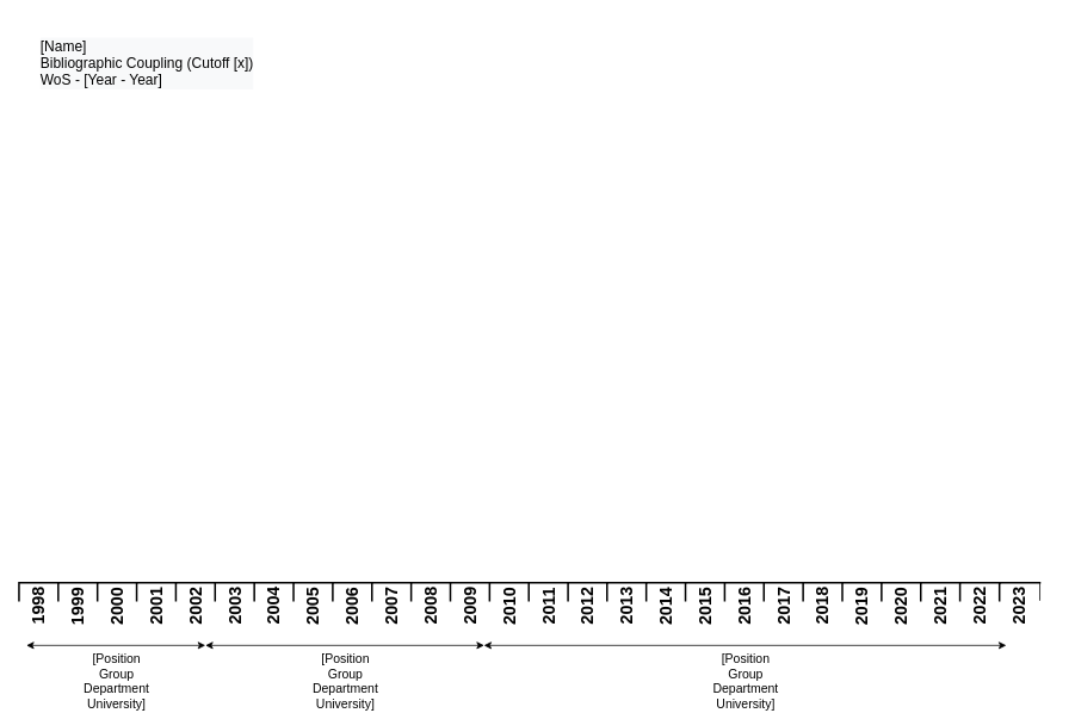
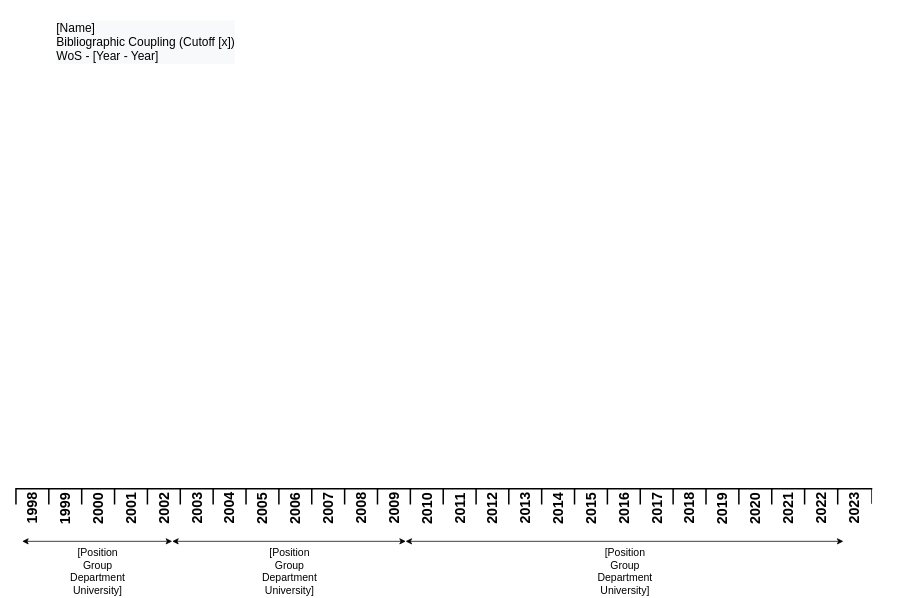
- <mxCell id="3" value="&lt;div style=&quot;color: rgb(0 , 0 , 0) ; font-family: &amp;quot;helvetica&amp;quot; ; font-style: normal ; font-weight: 400 ; letter-spacing: normal ; text-indent: 0px ; text-transform: none ; word-spacing: 0px ; background-color: rgb(248 , 249 , 250) ; text-align: left&quot;&gt;&lt;div style=&quot;border-color: var(--border-color);&quot;&gt;&lt;font style=&quot;font-size: 16px;&quot;&gt;[Name]&lt;/font&gt;&lt;/div&gt;&lt;span style=&quot;border-color: var(--border-color); text-align: center; font-size: 16px;&quot;&gt;&lt;div style=&quot;border-color: var(--border-color); text-align: left;&quot;&gt;&lt;span style=&quot;border-color: var(--border-color);&quot;&gt;Bibliographic Coupling (Cutoff [x])&lt;/span&gt;&lt;/div&gt;&lt;/span&gt;&lt;span style=&quot;border-color: var(--border-color); text-align: center; font-size: 16px;&quot;&gt;&lt;div style=&quot;border-color: var(--border-color); text-align: left;&quot;&gt;&lt;span style=&quot;border-color: var(--border-color);&quot;&gt;WoS - [Year - Year]&lt;/span&gt;&lt;/div&gt;&lt;/span&gt;&lt;/div&gt;" style="text;whiteSpace=wrap;html=1;" parent="2" vertex="1"><mxGeometry x="14.245" y="15" width="275.279" height="60" as="geometry" /></mxCell>
+ <mxCell id="3" value="&lt;div style=&quot;color: rgb(0 , 0 , 0) ; font-family: &amp;quot;helvetica&amp;quot; ; font-style: normal ; font-weight: 400 ; letter-spacing: normal ; text-indent: 0px ; text-transform: none ; word-spacing: 0px ; background-color: rgb(248 , 249 , 250) ; text-align: left&quot;&gt;&lt;div style=&quot;border-color: var(--border-color);&quot;&gt;&lt;font style=&quot;font-size: 16px;&quot;&gt;[Name]&lt;/font&gt;&lt;/div&gt;&lt;span style=&quot;border-color: var(--border-color); text-align: center; font-size: 16px;&quot;&gt;&lt;div style=&quot;border-color: var(--border-color); text-align: left;&quot;&gt;&lt;span style=&quot;border-color: var(--border-color);&quot;&gt;Bibliographic Coupling (Cutoff [x])&lt;/span&gt;&lt;/div&gt;&lt;/span&gt;&lt;span style=&quot;border-color: var(--border-color); text-align: center; font-size: 16px;&quot;&gt;&lt;div style=&quot;border-color: var(--border-color); text-align: left;&quot;&gt;&lt;span style=&quot;border-color: var(--border-color);&quot;&gt;WoS - [Year - Year]&lt;/span&gt;&lt;/div&gt;&lt;/span&gt;&lt;/div&gt;" style="text;whiteSpace=wrap;html=1;" parent="2" vertex="1"><mxGeometry x="44.245" width="275.279" height="60" as="geometry" /></mxCell>
